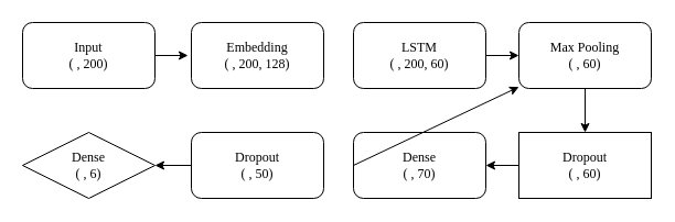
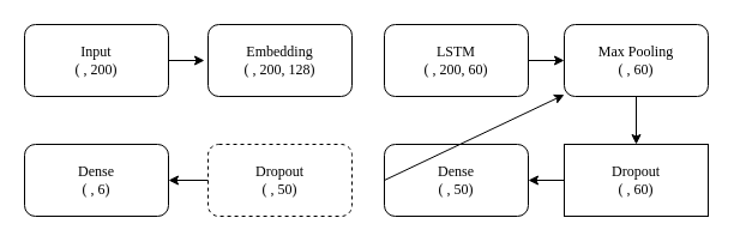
- <mxCell id="9" value="Dense&lt;br&gt;( , 6)" style="rhombus;whiteSpace=wrap;html=1;fontFamily=Nunito;" vertex="1" parent="1"><mxGeometry x="20" y="120" width="120" height="60" as="geometry" /></mxCell>
+ <mxCell id="9" value="Dense&lt;br&gt;( , 6)" style="rounded=1;whiteSpace=wrap;html=1;fontFamily=Nunito;" vertex="1" parent="1"><mxGeometry x="20" y="120" width="120" height="60" as="geometry" /></mxCell>
- <mxCell id="8" value="Dropout&lt;br&gt;( , 50)" style="rounded=1;whiteSpace=wrap;html=1;fontFamily=Nunito;" vertex="1" parent="1"><mxGeometry x="173" y="120" width="120" height="60" as="geometry" /></mxCell>
+ <mxCell id="8" value="Dropout&lt;br&gt;( , 50)" style="rounded=1;whiteSpace=wrap;html=1;fontFamily=Nunito;dashed=1;" vertex="1" parent="1"><mxGeometry x="173" y="120" width="120" height="60" as="geometry" /></mxCell>
- <mxCell id="7" value="Dense&lt;br&gt;( , 70)" style="rounded=1;whiteSpace=wrap;html=1;fontFamily=Nunito;" vertex="1" parent="1"><mxGeometry x="320" y="120" width="120" height="60" as="geometry" /></mxCell>
+ <mxCell id="7" value="Dense&lt;br&gt;( , 50)" style="rounded=1;whiteSpace=wrap;html=1;fontFamily=Nunito;" vertex="1" parent="1"><mxGeometry x="320" y="120" width="120" height="60" as="geometry" /></mxCell>
